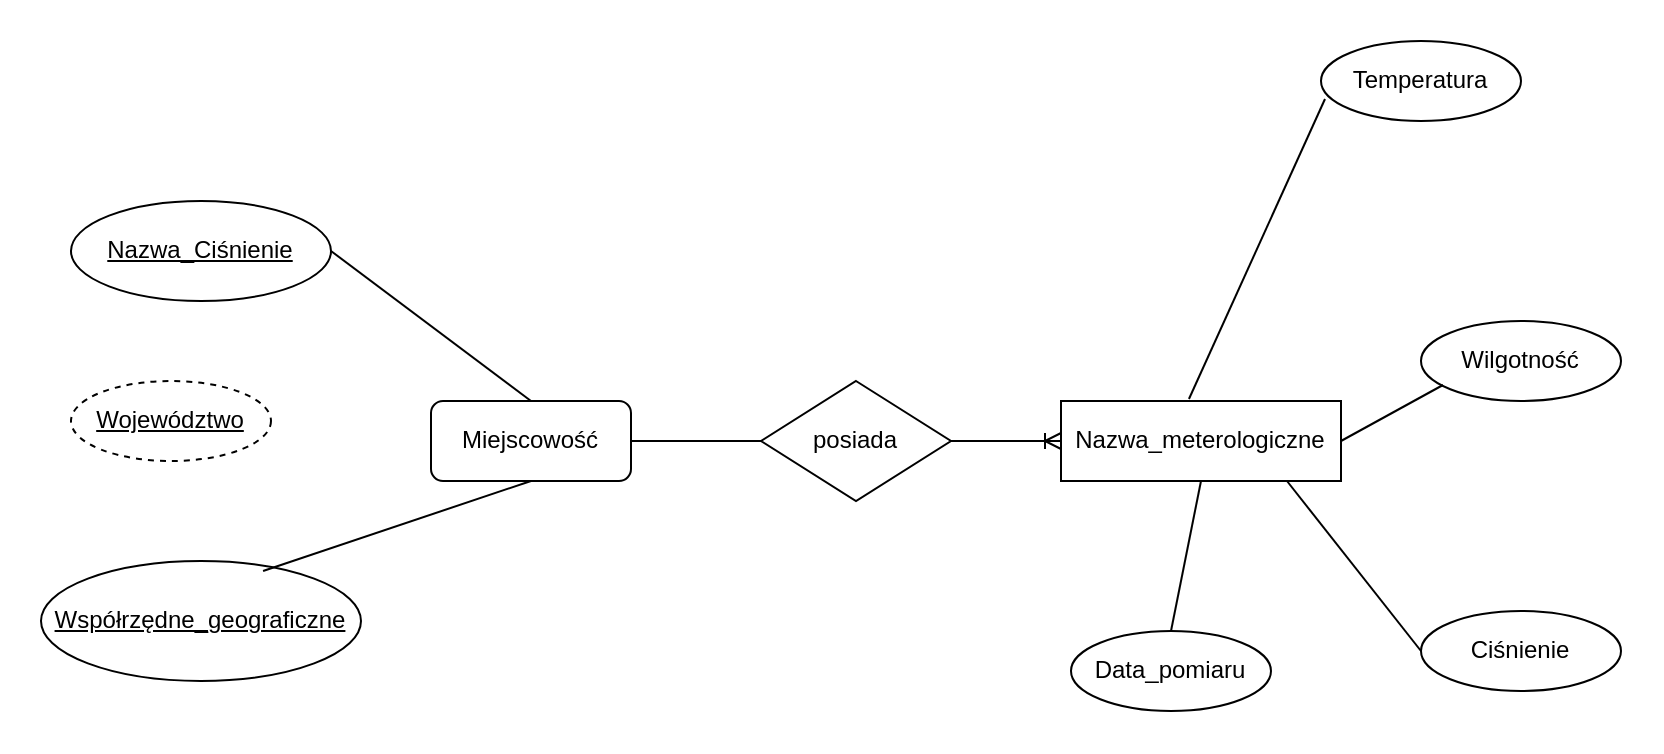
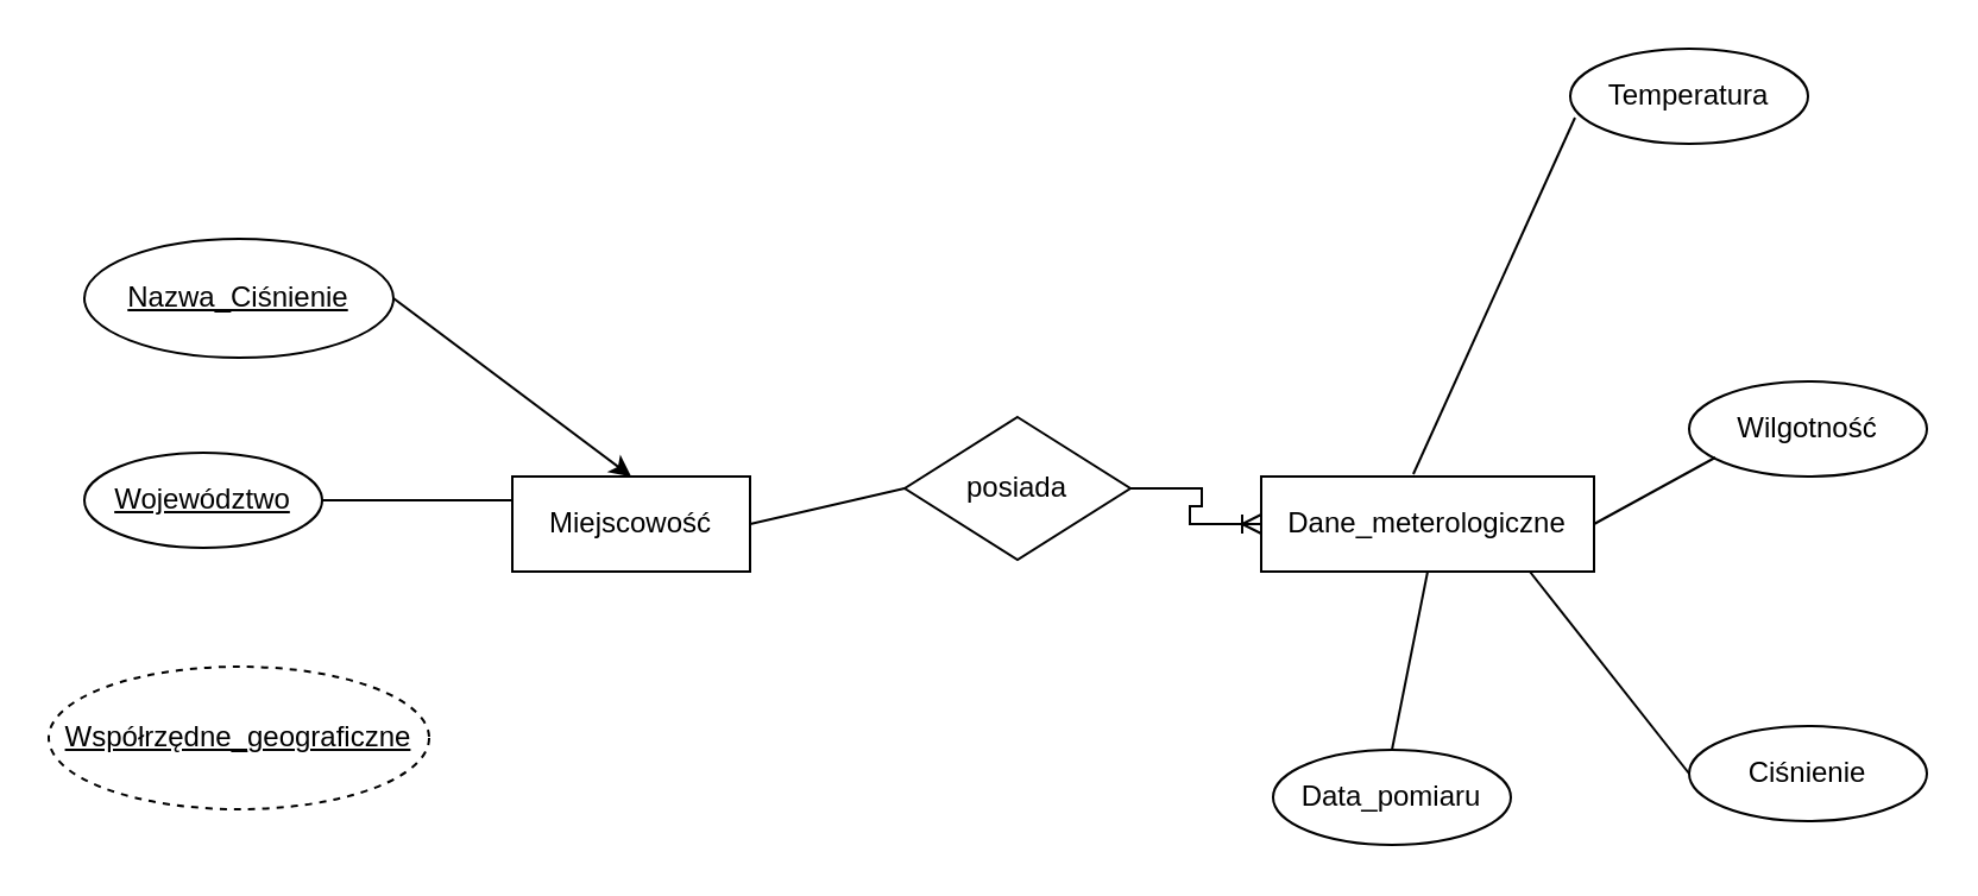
- <mxCell id="13" value="" style="endArrow=none;html=1;rounded=0;entryX=0.5;entryY=0;entryDx=0;entryDy=0;exitX=1;exitY=0.5;exitDx=0;exitDy=0;" parent="1" source="4" target="3" edge="1"><mxGeometry relative="1" as="geometry"><mxPoint x="165" y="120" as="sourcePoint" /><mxPoint x="325" y="120" as="targetPoint" /></mxGeometry></mxCell>
+ <mxCell id="13" value="" style="endArrow=classic;html=1;rounded=0;entryX=0.5;entryY=0;entryDx=0;entryDy=0;exitX=1;exitY=0.5;exitDx=0;exitDy=0;" parent="1" source="4" target="3" edge="1"><mxGeometry relative="1" as="geometry"><mxPoint x="165" y="120" as="sourcePoint" /><mxPoint x="325" y="120" as="targetPoint" /></mxGeometry></mxCell>
- <mxCell id="5" value="Województwo" style="ellipse;whiteSpace=wrap;html=1;align=center;fontStyle=4;dashed=1;" parent="1" vertex="1"><mxGeometry x="35" y="190" width="100" height="40" as="geometry" /></mxCell>
+ <mxCell id="5" value="Województwo" style="ellipse;whiteSpace=wrap;html=1;align=center;fontStyle=4;" parent="1" vertex="1"><mxGeometry x="35" y="190" width="100" height="40" as="geometry" /></mxCell>
+ <mxCell id="12" value="" style="endArrow=none;html=1;rounded=0;entryX=0;entryY=0.25;entryDx=0;entryDy=0;" parent="1" source="5" target="3" edge="1"><mxGeometry relative="1" as="geometry"><mxPoint x="145" y="210" as="sourcePoint" /><mxPoint x="215" y="220" as="targetPoint" /></mxGeometry></mxCell>
- <mxCell id="3" value="Miejscowość" style="whiteSpace=wrap;html=1;align=center;rounded=1;" parent="1" vertex="1"><mxGeometry x="215" y="200" width="100" height="40" as="geometry" /></mxCell>
+ <mxCell id="3" value="Miejscowość" style="whiteSpace=wrap;html=1;align=center;" parent="1" vertex="1"><mxGeometry x="215" y="200" width="100" height="40" as="geometry" /></mxCell>
- <mxCell id="19" value="posiada" style="shape=rhombus;perimeter=rhombusPerimeter;whiteSpace=wrap;html=1;align=center;" vertex="1" parent="1"><mxGeometry x="380" y="190" width="95" height="60" as="geometry" /></mxCell>
+ <mxCell id="19" value="posiada" style="shape=rhombus;perimeter=rhombusPerimeter;whiteSpace=wrap;html=1;align=center;" vertex="1" parent="1"><mxGeometry x="380" y="175" width="95" height="60" as="geometry" /></mxCell>
- <mxCell id="2" value="Nazwa_meterologiczne" style="whiteSpace=wrap;html=1;align=center;" parent="1" vertex="1"><mxGeometry x="530" y="200" width="140" height="40" as="geometry" /></mxCell>
+ <mxCell id="2" value="Dane_meterologiczne" style="whiteSpace=wrap;html=1;align=center;" parent="1" vertex="1"><mxGeometry x="530" y="200" width="140" height="40" as="geometry" /></mxCell>
- <mxCell id="11" value="" style="endArrow=none;html=1;rounded=0;entryX=0.5;entryY=1;entryDx=0;entryDy=0;exitX=0.694;exitY=0.083;exitDx=0;exitDy=0;exitPerimeter=0;" parent="1" source="6" target="3" edge="1"><mxGeometry relative="1" as="geometry"><mxPoint x="135" y="280" as="sourcePoint" /><mxPoint x="340" y="290" as="targetPoint" /></mxGeometry></mxCell>
- <mxCell id="6" value="Współrzędne_geograficzne" style="ellipse;whiteSpace=wrap;html=1;align=center;fontStyle=4;" parent="1" vertex="1"><mxGeometry x="20" y="280" width="160" height="60" as="geometry" /></mxCell>
+ <mxCell id="6" value="Współrzędne_geograficzne" style="ellipse;whiteSpace=wrap;html=1;align=center;fontStyle=4;dashed=1;" parent="1" vertex="1"><mxGeometry x="20" y="280" width="160" height="60" as="geometry" /></mxCell>
